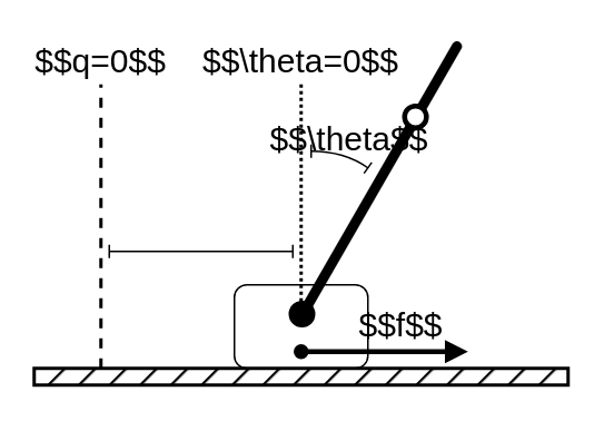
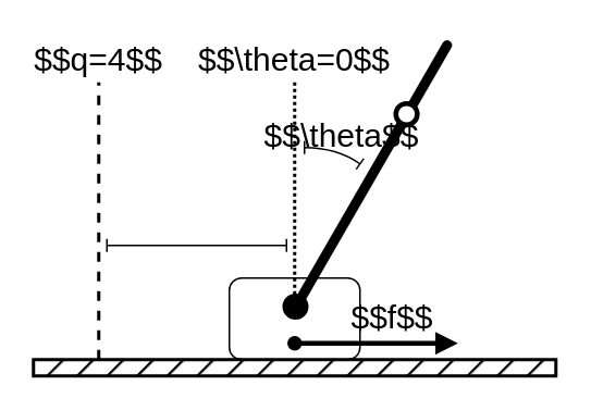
- <mxCell id="10" value="&lt;font&gt;$$q=0$$&lt;/font&gt;" style="text;html=1;strokeColor=none;fillColor=none;align=center;verticalAlign=middle;whiteSpace=wrap;rounded=0;fillStyle=auto;strokeWidth=1;fontSize=20;fontColor=#000000;" parent="1" vertex="1"><mxGeometry x="30" y="20" width="60" height="30" as="geometry" /></mxCell>
+ <mxCell id="10" value="&lt;font&gt;$$q=4$$&lt;/font&gt;" style="text;html=1;strokeColor=none;fillColor=none;align=center;verticalAlign=middle;whiteSpace=wrap;rounded=0;fillStyle=auto;strokeWidth=1;fontSize=20;fontColor=#000000;" parent="1" vertex="1"><mxGeometry x="30" y="20" width="60" height="30" as="geometry" /></mxCell>
